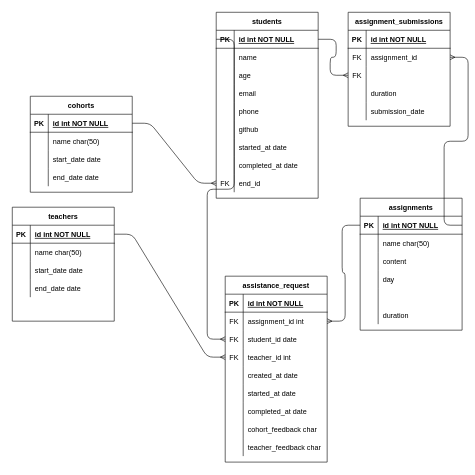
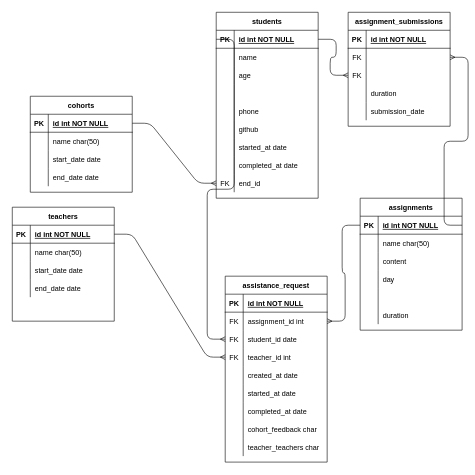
- <mxCell id="92" value="assignment_id" style="shape=partialRectangle;overflow=hidden;connectable=0;fillColor=none;top=0;left=0;bottom=0;right=0;align=left;spacingLeft=6;" vertex="1" parent="90"><mxGeometry x="30" width="140" height="30" as="geometry" /></mxCell>
- <mxCell id="70" value="email" style="shape=partialRectangle;overflow=hidden;connectable=0;fillColor=none;top=0;left=0;bottom=0;right=0;align=left;spacingLeft=6;" vertex="1" parent="68"><mxGeometry x="30" width="140" height="30" as="geometry" /></mxCell>
- <mxCell id="29" value="teacher_feedback char" style="shape=partialRectangle;overflow=hidden;connectable=0;fillColor=none;top=0;left=0;bottom=0;right=0;align=left;spacingLeft=6;" parent="27" vertex="1"><mxGeometry x="30" width="140" height="30" as="geometry" /></mxCell>
+ <mxCell id="29" value="teacher_teachers char" style="shape=partialRectangle;overflow=hidden;connectable=0;fillColor=none;top=0;left=0;bottom=0;right=0;align=left;spacingLeft=6;" parent="27" vertex="1"><mxGeometry x="30" width="140" height="30" as="geometry" /></mxCell>
